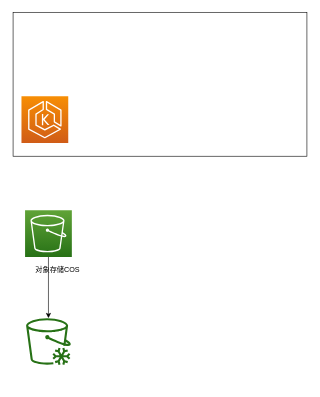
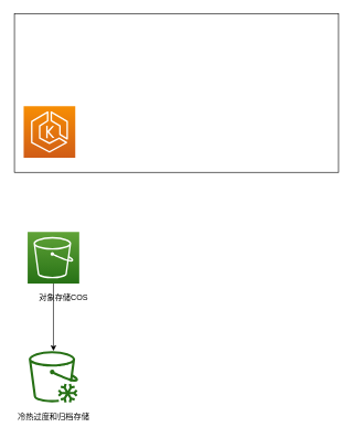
+ <mxCell id="7" value="冷热过度和归档存储" style="text;html=1;resizable=0;autosize=1;align=center;verticalAlign=middle;points=[];fillColor=none;strokeColor=none;rounded=0;" vertex="1" parent="1"><mxGeometry x="20" y="620" width="120" height="20" as="geometry" /></mxCell>
